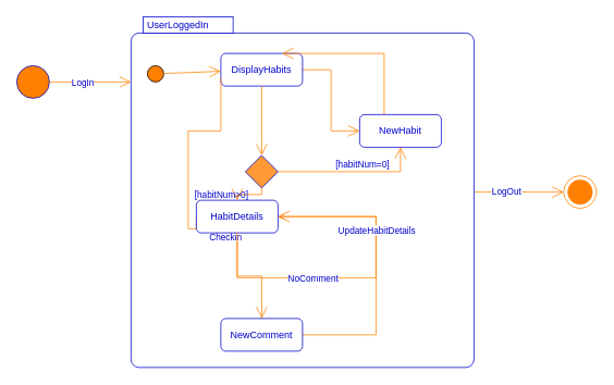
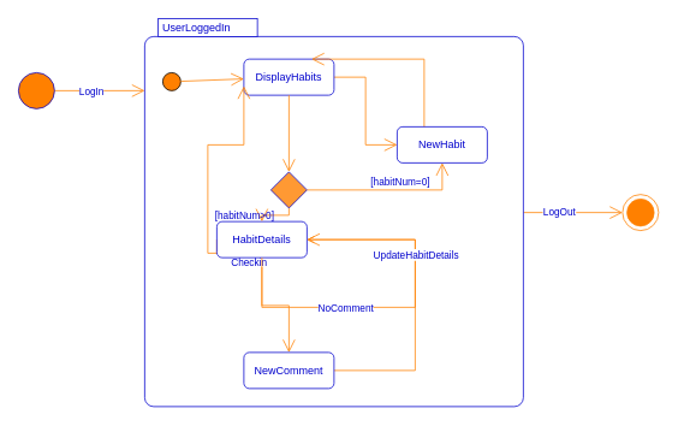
- <mxCell id="14" style="edgeStyle=orthogonalEdgeStyle;rounded=0;html=1;exitX=0;exitY=0.5;entryX=0;entryY=0.75;labelBackgroundColor=none;endArrow=none;endSize=12;strokeColor=#FF8000;fontColor=#0000CC;align=right;" parent="7" source="15" target="10" edge="1"><mxGeometry relative="1" as="geometry"><Array as="points"><mxPoint x="70" y="260" /><mxPoint x="70" y="140" /></Array></mxGeometry></mxCell>
+ <mxCell id="14" style="edgeStyle=orthogonalEdgeStyle;rounded=0;html=1;exitX=0;exitY=0.5;entryX=0;entryY=0.75;labelBackgroundColor=none;endArrow=open;endSize=12;strokeColor=#FF8000;fontColor=#0000CC;align=right;" parent="7" source="15" target="10" edge="1"><mxGeometry relative="1" as="geometry"><Array as="points"><mxPoint x="70" y="260" /><mxPoint x="70" y="140" /></Array></mxGeometry></mxCell>
